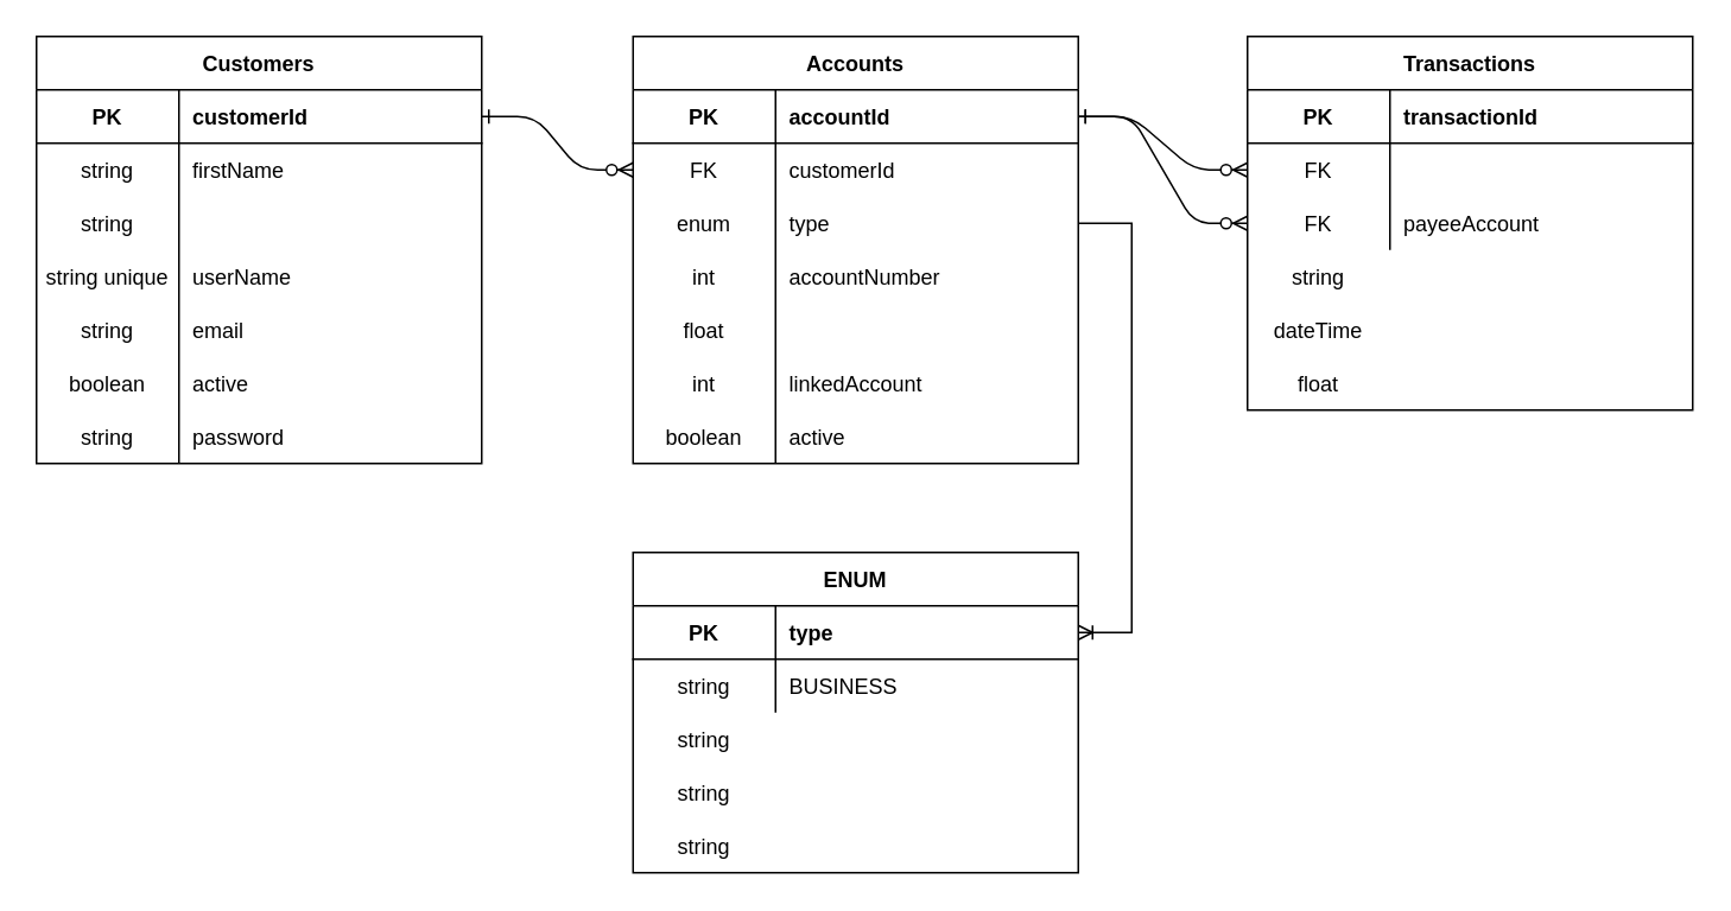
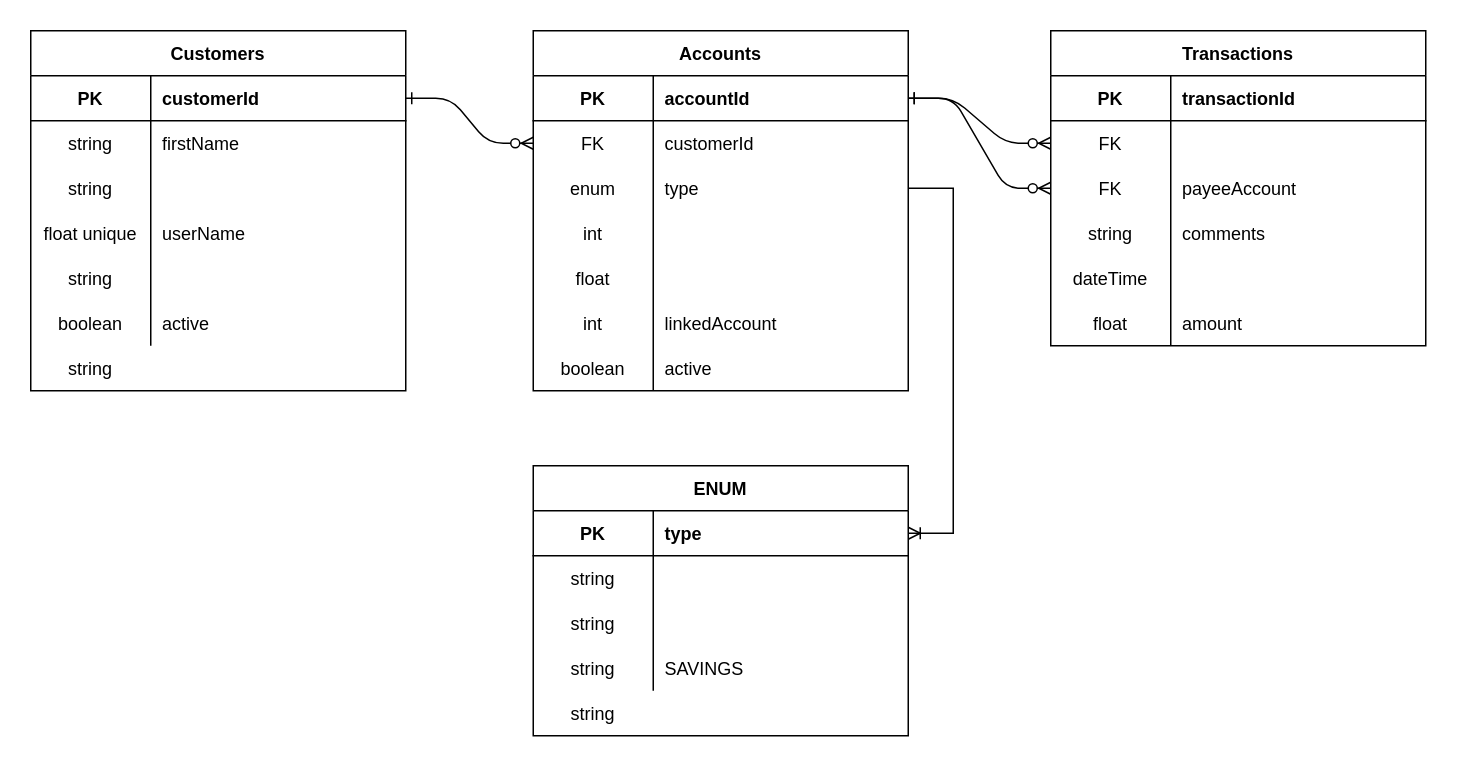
- <mxCell id="51" value="accountNumber" style="shape=partialRectangle;overflow=hidden;connectable=0;fillColor=none;top=0;left=0;bottom=0;right=0;align=left;spacingLeft=6;" vertex="1" parent="49"><mxGeometry x="80" width="170" height="30" as="geometry"><mxRectangle width="170" height="30" as="alternateBounds" /></mxGeometry></mxCell>
+ <mxCell id="71" value="comments" style="shape=partialRectangle;overflow=hidden;connectable=0;fillColor=none;top=0;left=0;bottom=0;right=0;align=left;spacingLeft=6;" vertex="1" parent="69"><mxGeometry x="80" width="170" height="30" as="geometry"><mxRectangle width="170" height="30" as="alternateBounds" /></mxGeometry></mxCell>
- <mxCell id="28" value="string unique" style="shape=partialRectangle;overflow=hidden;connectable=0;fillColor=none;top=0;left=0;bottom=0;right=0;" vertex="1" parent="27"><mxGeometry width="80" height="30" as="geometry"><mxRectangle width="80" height="30" as="alternateBounds" /></mxGeometry></mxCell>
+ <mxCell id="28" value="float unique" style="shape=partialRectangle;overflow=hidden;connectable=0;fillColor=none;top=0;left=0;bottom=0;right=0;" vertex="1" parent="27"><mxGeometry width="80" height="30" as="geometry"><mxRectangle width="80" height="30" as="alternateBounds" /></mxGeometry></mxCell>
- <mxCell id="32" value="email" style="shape=partialRectangle;overflow=hidden;connectable=0;fillColor=none;top=0;left=0;bottom=0;right=0;align=left;spacingLeft=6;" vertex="1" parent="30"><mxGeometry x="80" width="170" height="30" as="geometry"><mxRectangle width="170" height="30" as="alternateBounds" /></mxGeometry></mxCell>
+ <mxCell id="76" value="amount" style="shape=partialRectangle;overflow=hidden;connectable=0;fillColor=none;top=0;left=0;bottom=0;right=0;align=left;spacingLeft=6;" vertex="1" parent="74"><mxGeometry x="80" width="170" height="30" as="geometry"><mxRectangle width="170" height="30" as="alternateBounds" /></mxGeometry></mxCell>
- <mxCell id="38" value="password" style="shape=partialRectangle;overflow=hidden;connectable=0;fillColor=none;top=0;left=0;bottom=0;right=0;align=left;spacingLeft=6;" vertex="1" parent="36"><mxGeometry x="80" width="170" height="30" as="geometry"><mxRectangle width="170" height="30" as="alternateBounds" /></mxGeometry></mxCell>
- <mxCell id="10" value="BUSINESS" style="shape=partialRectangle;overflow=hidden;connectable=0;fillColor=none;top=0;left=0;bottom=0;right=0;align=left;spacingLeft=6;" vertex="1" parent="8"><mxGeometry x="80" width="170" height="30" as="geometry"><mxRectangle width="170" height="30" as="alternateBounds" /></mxGeometry></mxCell>
+ <mxCell id="15" value="SAVINGS" style="shape=partialRectangle;overflow=hidden;connectable=0;fillColor=none;top=0;left=0;bottom=0;right=0;align=left;spacingLeft=6;" vertex="1" parent="13"><mxGeometry x="80" width="170" height="30" as="geometry"><mxRectangle width="170" height="30" as="alternateBounds" /></mxGeometry></mxCell>
